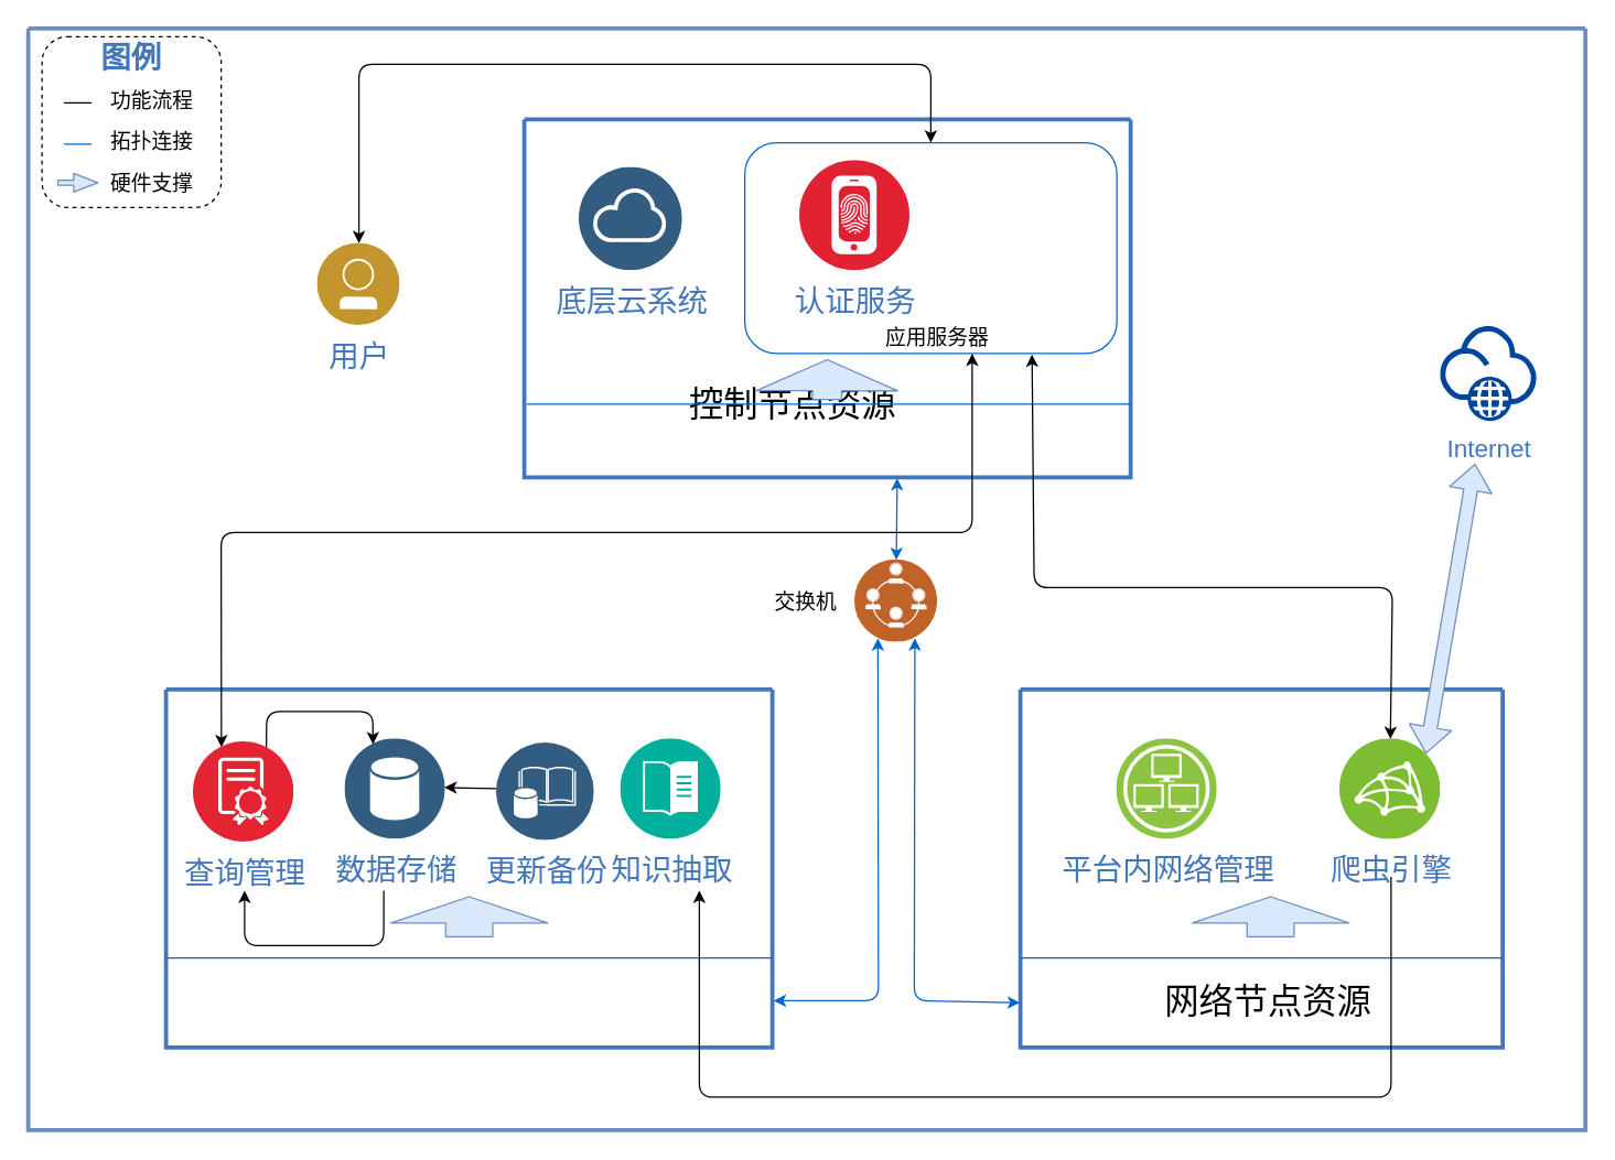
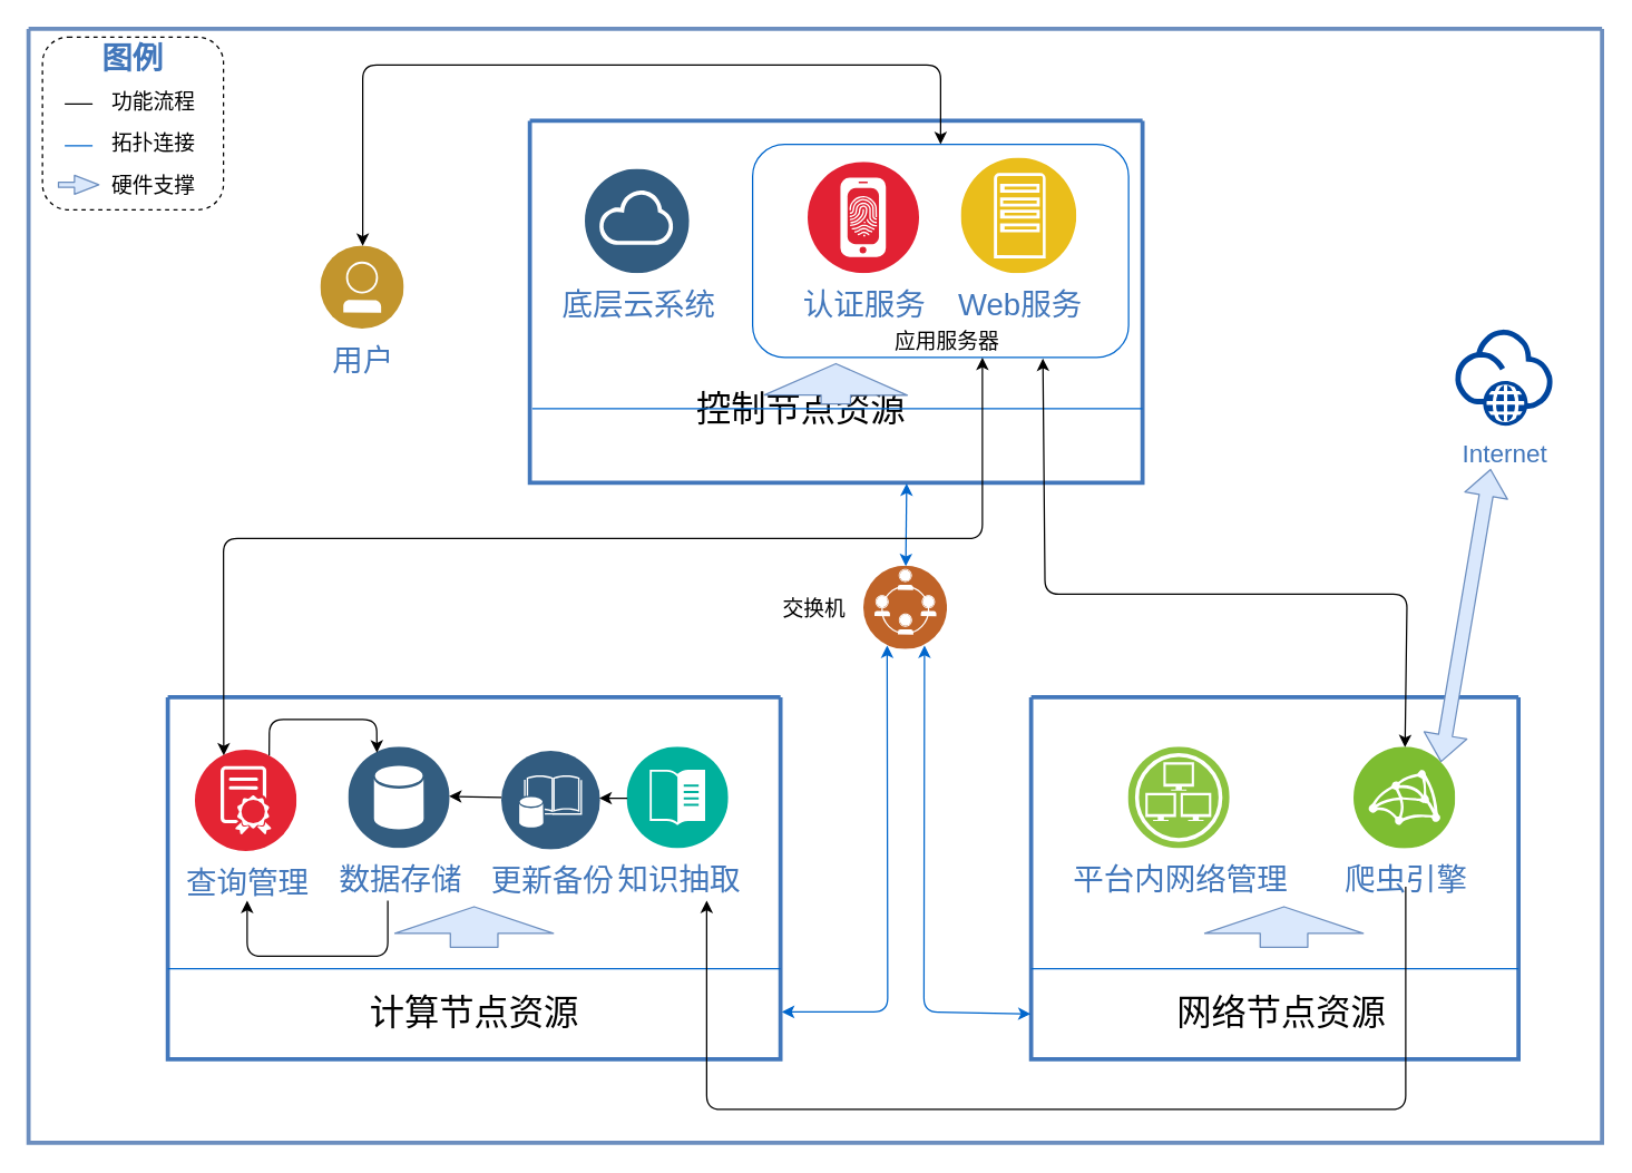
+ <mxCell id="21" value="Web服务" style="aspect=fixed;perimeter=ellipsePerimeter;html=1;align=center;shadow=0;dashed=0;fontColor=#4277BB;labelBackgroundColor=#ffffff;fontSize=22;spacingTop=3;image;image=img/lib/ibm/applications/app_server.svg;" vertex="1" parent="19"><mxGeometry x="310" y="27" width="83" height="83" as="geometry" /></mxCell>
+ <mxCell id="15" value="" style="html=1;labelBackgroundColor=#ffffff;endArrow=classic;endFill=1;endSize=6;jettySize=auto;orthogonalLoop=1;strokeWidth=1;fontSize=14;exitX=0;exitY=0.5;exitDx=0;exitDy=0;entryX=0.984;entryY=0.473;entryDx=0;entryDy=0;entryPerimeter=0;" edge="1" parent="8" source="9" target="12"><mxGeometry width="60" height="60" relative="1" as="geometry"><mxPoint x="300" y="55" as="sourcePoint" /><mxPoint x="360" y="-5" as="targetPoint" /></mxGeometry></mxCell>
+ <mxCell id="10" value="&lt;span style=&quot;font-size: 25px&quot;&gt;计算节点资源&lt;/span&gt;" style="text;html=1;strokeColor=none;fillColor=none;align=center;verticalAlign=middle;whiteSpace=wrap;rounded=0;fontSize=16;" vertex="1" parent="8"><mxGeometry x="142.5" y="216" width="155" height="20" as="geometry" /></mxCell>
